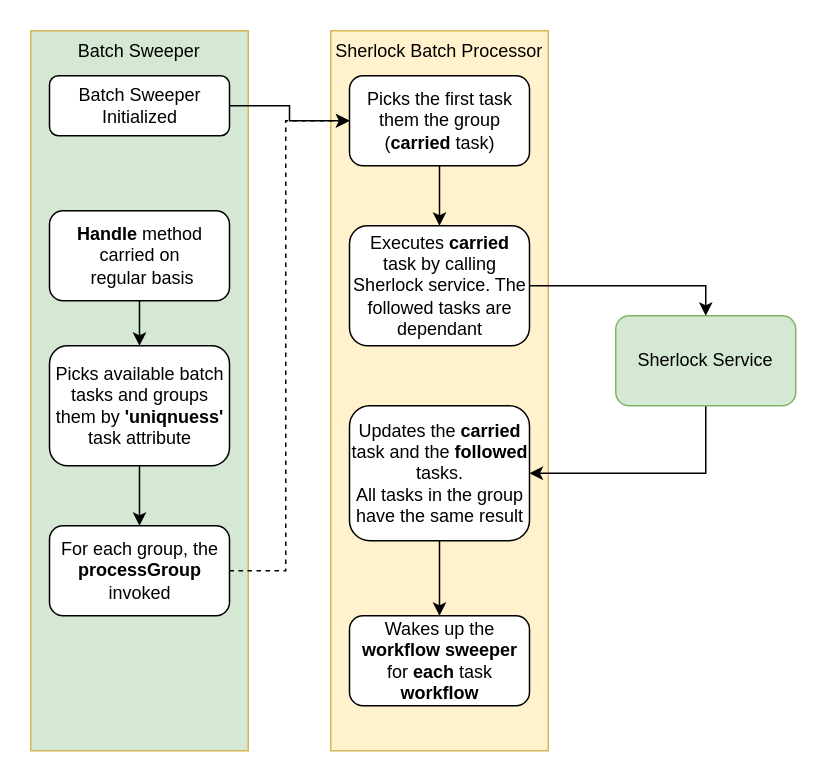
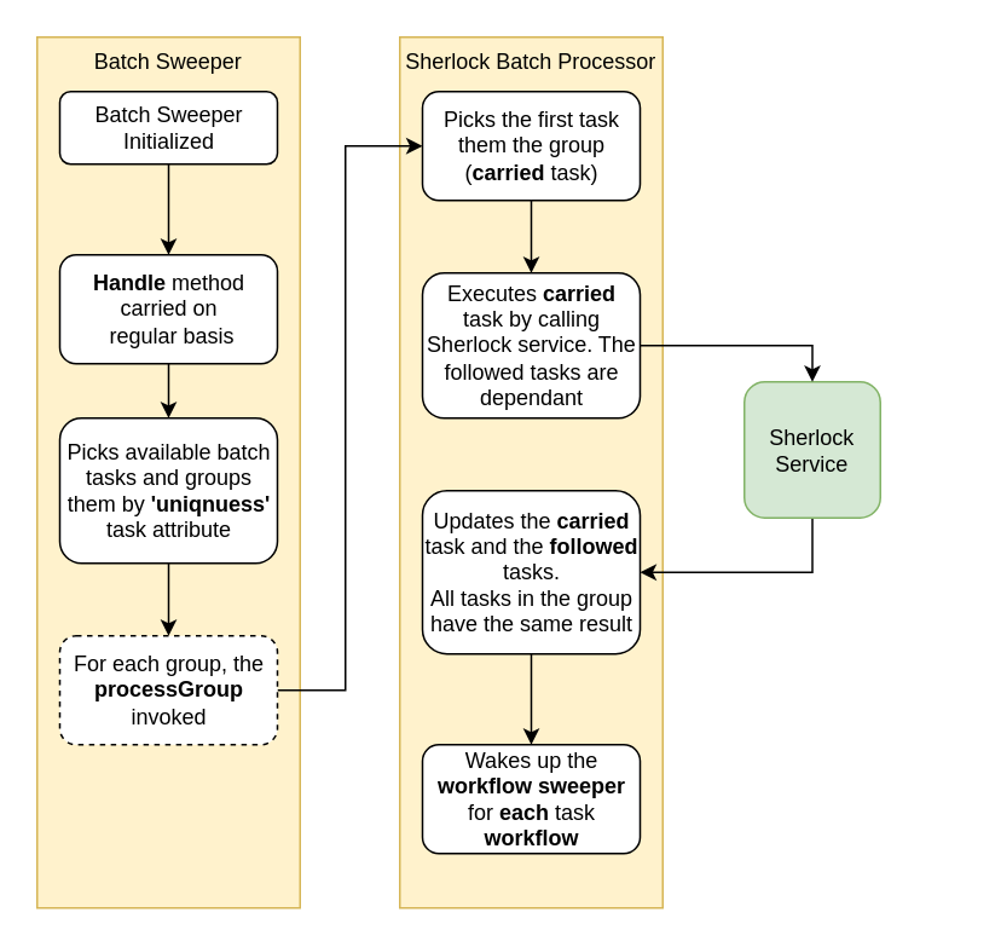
- <mxCell id="3" value="Batch Sweeper" style="fillColor=#d5e8d4;strokeColor=#d6b656;dashed=0;verticalAlign=top;fontStyle=0;fontSize=12;" vertex="1" parent="1"><mxGeometry x="20" y="20" width="145" height="480" as="geometry" /></mxCell>
+ <mxCell id="3" value="Batch Sweeper" style="fillColor=#fff2cc;strokeColor=#d6b656;dashed=0;verticalAlign=top;fontStyle=0;fontSize=12;" vertex="1" parent="1"><mxGeometry x="20" y="20" width="145" height="480" as="geometry" /></mxCell>
- <mxCell id="4" value="" style="edgeStyle=orthogonalEdgeStyle;rounded=0;orthogonalLoop=1;jettySize=auto;html=1;fontSize=12;" edge="1" parent="1" source="5" target="15"><mxGeometry relative="1" as="geometry" /></mxCell>
+ <mxCell id="4" value="" style="edgeStyle=orthogonalEdgeStyle;rounded=0;orthogonalLoop=1;jettySize=auto;html=1;fontSize=12;" edge="1" parent="1" source="5" target="9"><mxGeometry relative="1" as="geometry" /></mxCell>
- <mxCell id="7" value="Sherlock Service" style="rounded=1;whiteSpace=wrap;html=1;fontSize=12;fillColor=#d5e8d4;strokeColor=#82b366;" vertex="1" parent="1"><mxGeometry x="410" y="210" width="120" height="60" as="geometry" /></mxCell>
+ <mxCell id="7" value="Sherlock Service" style="rounded=1;whiteSpace=wrap;html=1;fontSize=12;fillColor=#d5e8d4;strokeColor=#82b366;" vertex="1" parent="1"><mxGeometry x="410" y="210" width="75" height="75" as="geometry" /></mxCell>
- <mxCell id="12" style="edgeStyle=orthogonalEdgeStyle;rounded=0;orthogonalLoop=1;jettySize=auto;html=1;entryX=0;entryY=0.5;entryDx=0;entryDy=0;fontSize=12;dashed=1;" edge="1" parent="1" source="13" target="15"><mxGeometry relative="1" as="geometry"><Array as="points"><mxPoint x="190" y="380" /><mxPoint x="190" y="80" /></Array></mxGeometry></mxCell>
+ <mxCell id="12" style="edgeStyle=orthogonalEdgeStyle;rounded=0;orthogonalLoop=1;jettySize=auto;html=1;entryX=0;entryY=0.5;entryDx=0;entryDy=0;fontSize=12;" edge="1" parent="1" source="13" target="15"><mxGeometry relative="1" as="geometry"><Array as="points"><mxPoint x="190" y="380" /><mxPoint x="190" y="80" /></Array></mxGeometry></mxCell>
- <mxCell id="13" value="For each group, the &lt;b&gt;processGroup &lt;/b&gt;invoked" style="whiteSpace=wrap;html=1;rounded=1;" vertex="1" parent="1"><mxGeometry x="32.5" y="350" width="120" height="60" as="geometry" /></mxCell>
+ <mxCell id="13" value="For each group, the &lt;b&gt;processGroup &lt;/b&gt;invoked" style="whiteSpace=wrap;html=1;rounded=1;dashed=1;" vertex="1" parent="1"><mxGeometry x="32.5" y="350" width="120" height="60" as="geometry" /></mxCell>
